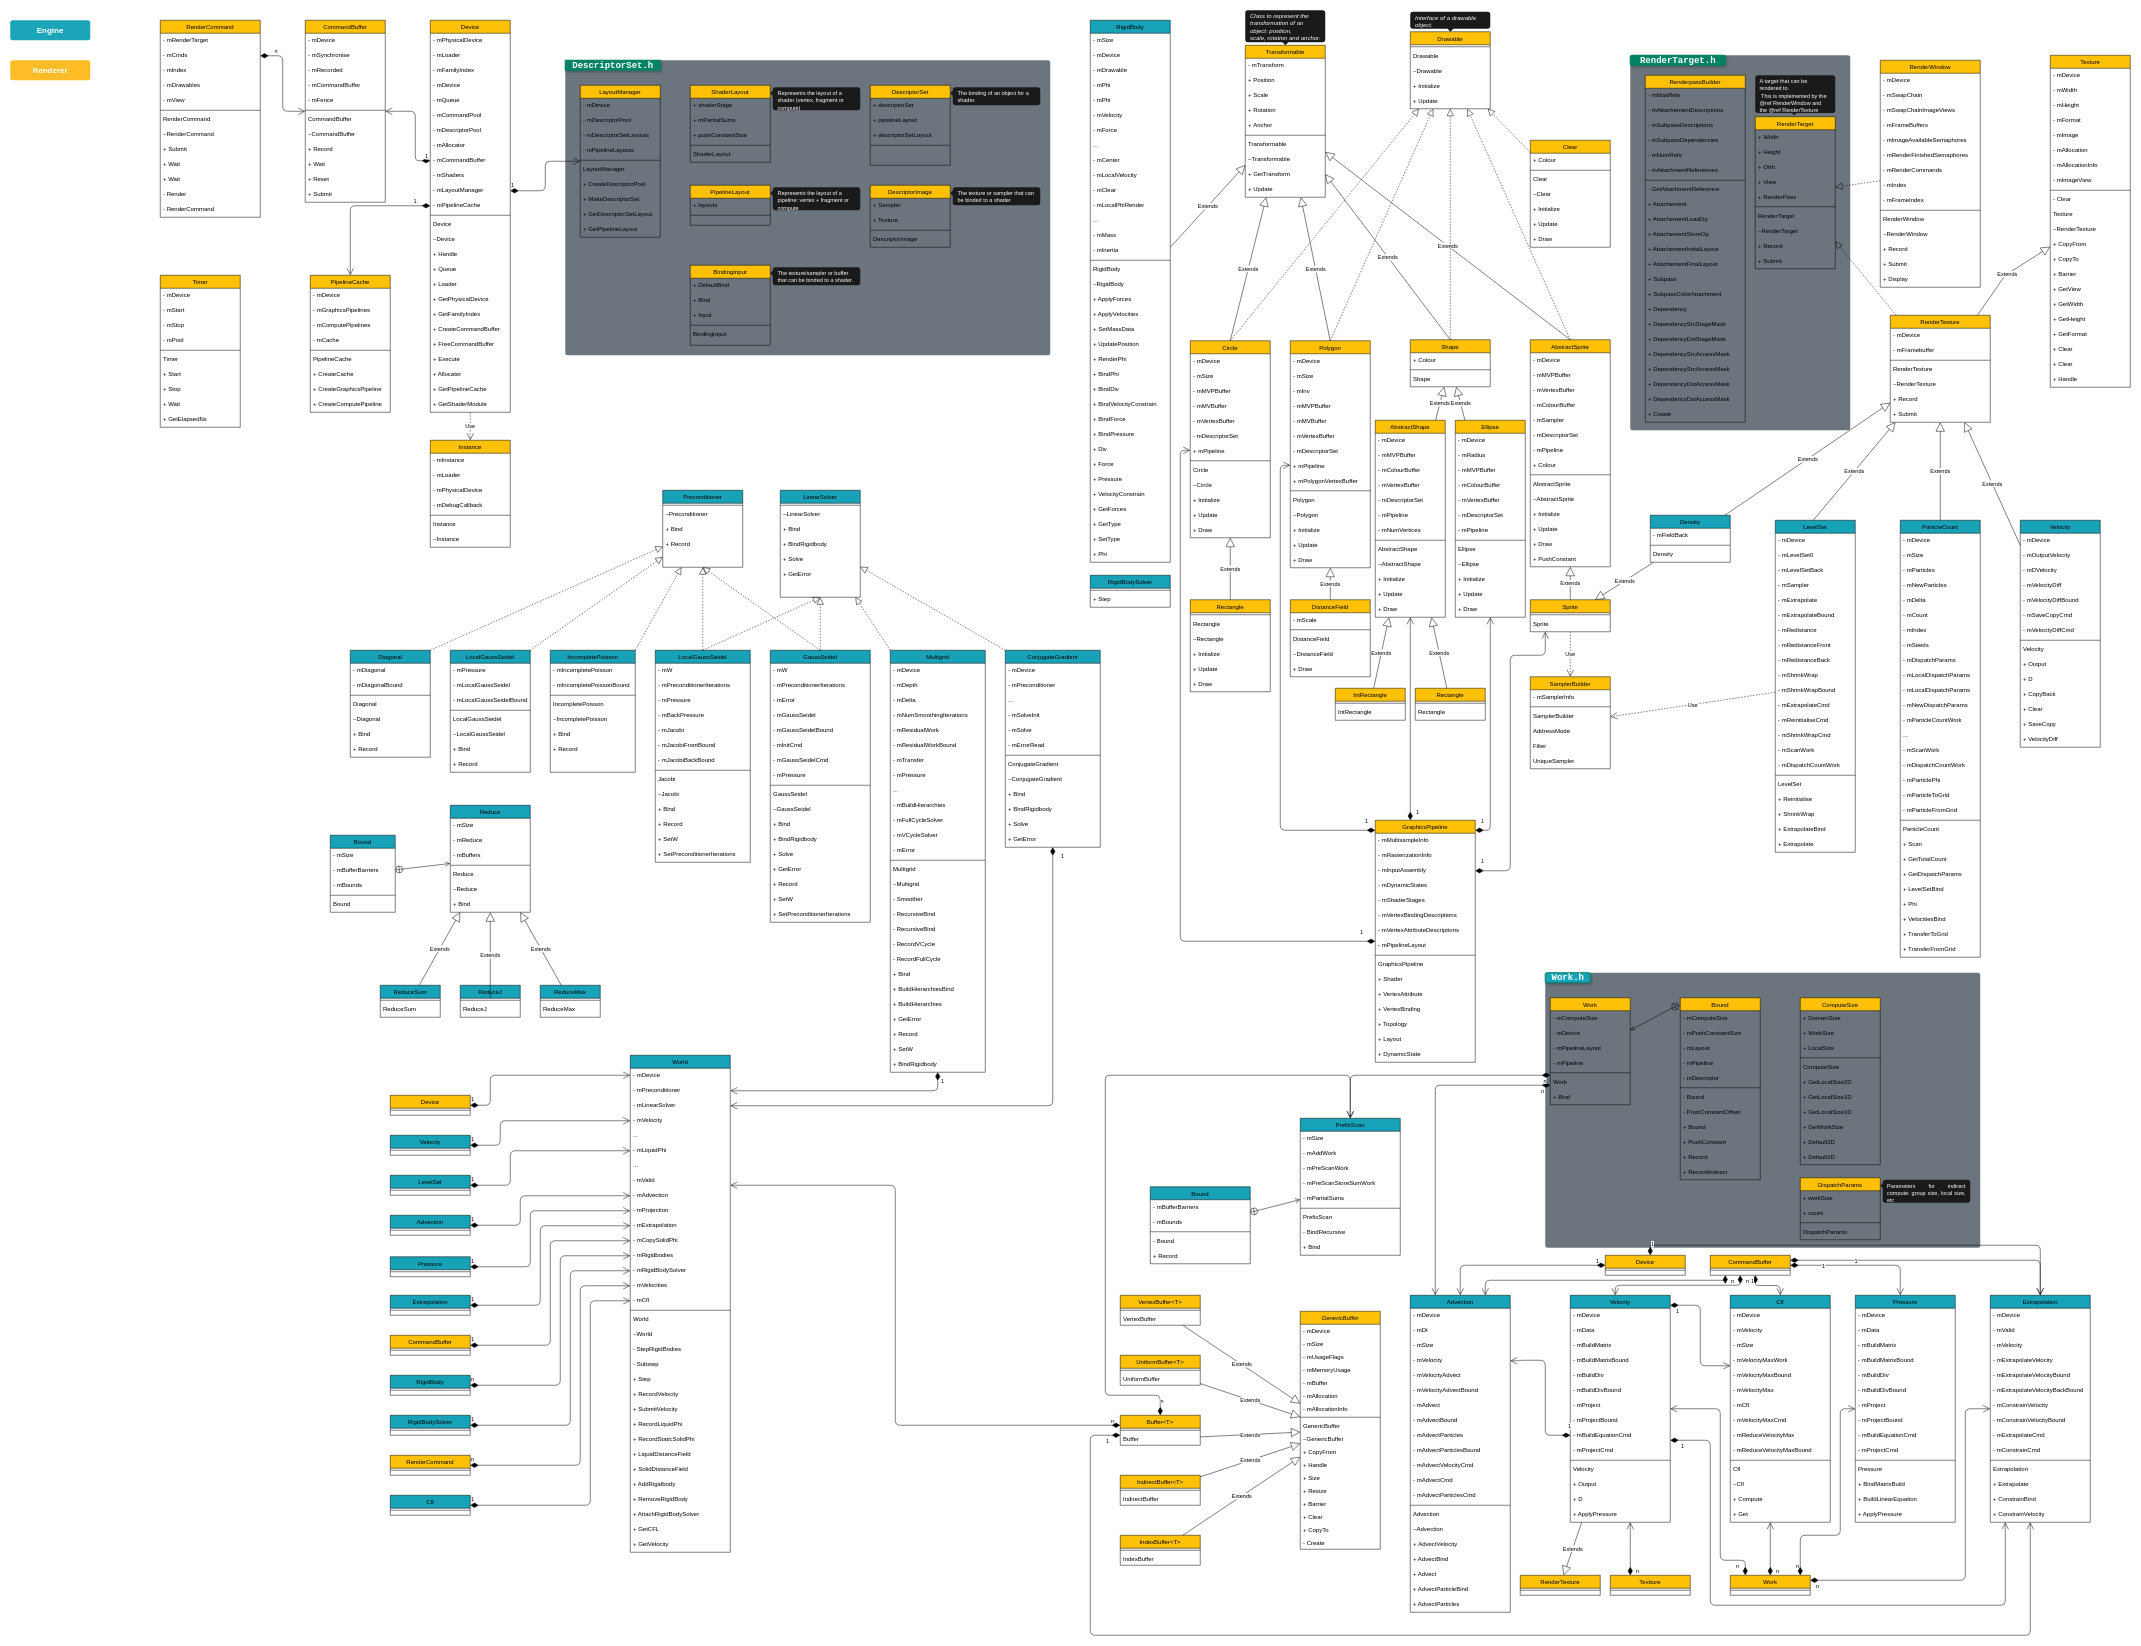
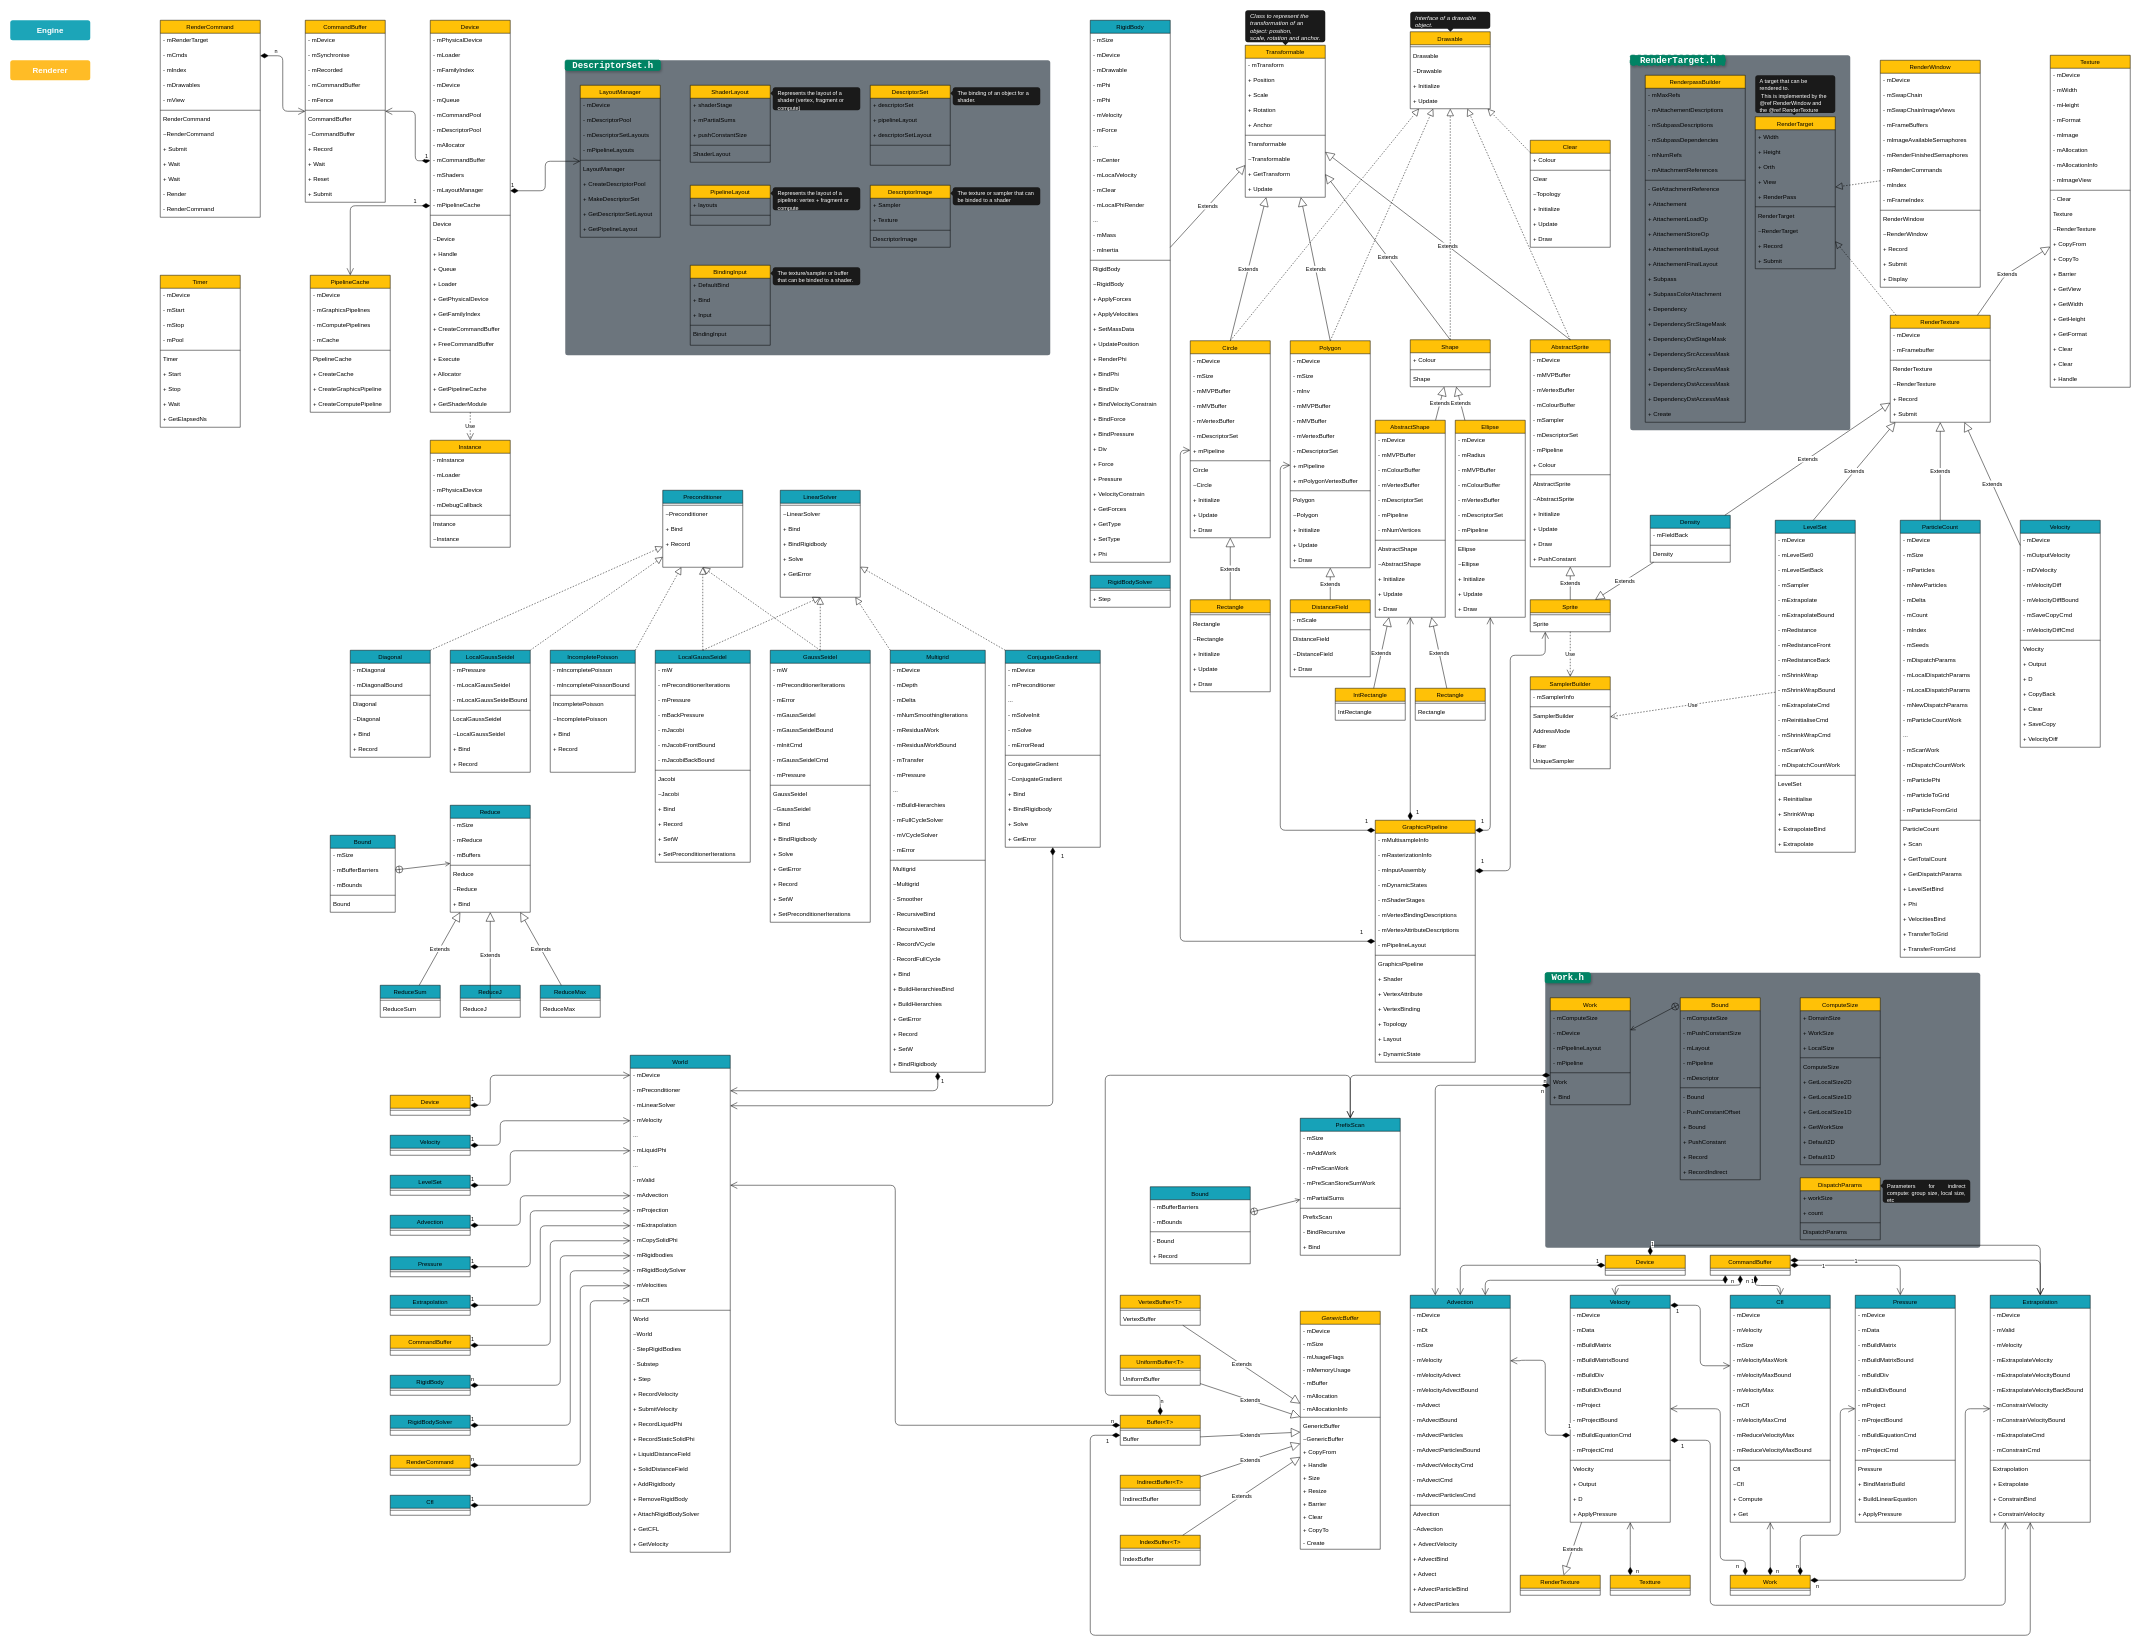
- <mxCell id="542" value="&lt;font face=&quot;Courier New&quot; style=&quot;font-size: 18px&quot;&gt;RenderTarget.h&lt;/font&gt;" style="dashed=0;html=1;rounded=1;fillColor=#008364;strokeColor=#008364;fontSize=12;align=center;fontStyle=1;strokeWidth=2;fontColor=#ffffff;shadow=1;" parent="1" vertex="1"><mxGeometry x="3260" y="110" width="190" height="20" as="geometry" /></mxCell>
+ <mxCell id="542" value="&lt;font face=&quot;Courier New&quot; style=&quot;font-size: 18px&quot;&gt;RenderTarget.h&lt;/font&gt;" style="dashed=1;html=1;rounded=1;fillColor=#008364;strokeColor=#008364;fontSize=12;align=center;fontStyle=1;strokeWidth=2;fontColor=#ffffff;shadow=1;" parent="1" vertex="1"><mxGeometry x="3260" y="110" width="190" height="20" as="geometry" /></mxCell>
- <mxCell id="540" value="&lt;font face=&quot;Courier New&quot; style=&quot;font-size: 18px&quot;&gt;DescriptorSet.h&lt;/font&gt;" style="dashed=0;html=1;fillColor=#008364;strokeColor=#008364;fontSize=12;align=center;fontStyle=1;strokeWidth=2;fontColor=#ffffff;shadow=1;rounded=0;" parent="1" vertex="1"><mxGeometry x="1130" y="120" width="190" height="20" as="geometry" /></mxCell>
+ <mxCell id="540" value="&lt;font face=&quot;Courier New&quot; style=&quot;font-size: 18px&quot;&gt;DescriptorSet.h&lt;/font&gt;" style="dashed=0;html=1;rounded=1;fillColor=#008364;strokeColor=#008364;fontSize=12;align=center;fontStyle=1;strokeWidth=2;fontColor=#ffffff;shadow=1;" parent="1" vertex="1"><mxGeometry x="1130" y="120" width="190" height="20" as="geometry" /></mxCell>
- <mxCell id="432" value="~Clear" style="text;align=left;verticalAlign=top;spacingLeft=4;spacingRight=4;overflow=hidden;rotatable=0;points=[[0,0.5],[1,0.5]];portConstraint=eastwest;" parent="428" vertex="1"><mxGeometry y="94" width="160" height="30" as="geometry" /></mxCell>
+ <mxCell id="432" value="~Topology" style="text;align=left;verticalAlign=top;spacingLeft=4;spacingRight=4;overflow=hidden;rotatable=0;points=[[0,0.5],[1,0.5]];portConstraint=eastwest;" parent="428" vertex="1"><mxGeometry y="94" width="160" height="30" as="geometry" /></mxCell>
- <mxCell id="541" value="&lt;font face=&quot;Courier New&quot; style=&quot;font-size: 18px&quot;&gt;Work.h&lt;/font&gt;" style="dashed=0;html=1;rounded=1;fillColor=#17a2b8;strokeColor=#008364;fontSize=12;align=center;fontStyle=1;strokeWidth=2;fontColor=#ffffff;shadow=1;" parent="1" vertex="1"><mxGeometry x="3090" y="1945" width="90" height="20" as="geometry" /></mxCell>
+ <mxCell id="541" value="&lt;font face=&quot;Courier New&quot; style=&quot;font-size: 18px&quot;&gt;Work.h&lt;/font&gt;" style="dashed=0;html=1;rounded=1;fillColor=#008364;strokeColor=#008364;fontSize=12;align=center;fontStyle=1;strokeWidth=2;fontColor=#ffffff;shadow=1;" parent="1" vertex="1"><mxGeometry x="3090" y="1945" width="90" height="20" as="geometry" /></mxCell>
